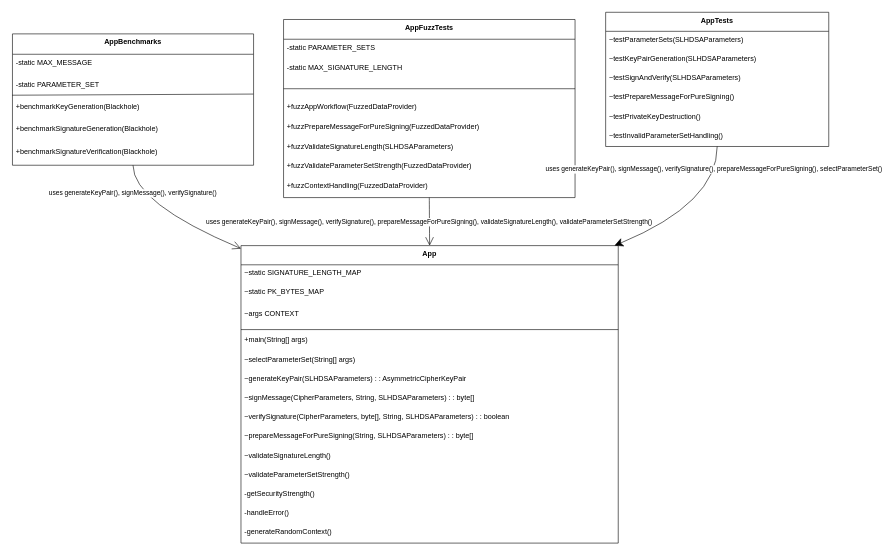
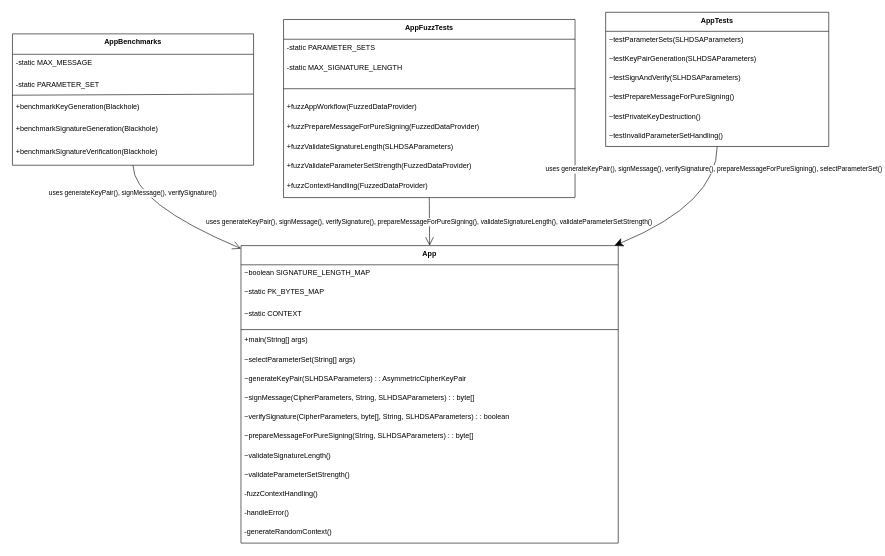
- <mxCell id="3" value="~static SIGNATURE_LENGTH_MAP" style="text;strokeColor=none;fillColor=none;align=left;verticalAlign=top;spacingLeft=4;spacingRight=4;overflow=hidden;rotatable=0;points=[[0,0.5],[1,0.5]];portConstraint=eastwest;" vertex="1" parent="2"><mxGeometry y="32" width="629" height="32" as="geometry" /></mxCell>
+ <mxCell id="3" value="~boolean SIGNATURE_LENGTH_MAP" style="text;strokeColor=none;fillColor=none;align=left;verticalAlign=top;spacingLeft=4;spacingRight=4;overflow=hidden;rotatable=0;points=[[0,0.5],[1,0.5]];portConstraint=eastwest;" vertex="1" parent="2"><mxGeometry y="32" width="629" height="32" as="geometry" /></mxCell>
- <mxCell id="5" value="~args CONTEXT" style="text;strokeColor=none;fillColor=none;align=left;verticalAlign=top;spacingLeft=4;spacingRight=4;overflow=hidden;rotatable=0;points=[[0,0.5],[1,0.5]];portConstraint=eastwest;" vertex="1" parent="2"><mxGeometry y="100" width="629" height="36" as="geometry" /></mxCell>
+ <mxCell id="5" value="~static CONTEXT" style="text;strokeColor=none;fillColor=none;align=left;verticalAlign=top;spacingLeft=4;spacingRight=4;overflow=hidden;rotatable=0;points=[[0,0.5],[1,0.5]];portConstraint=eastwest;" vertex="1" parent="2"><mxGeometry y="100" width="629" height="36" as="geometry" /></mxCell>
- <mxCell id="15" value="-getSecurityStrength()" style="text;strokeColor=none;fillColor=none;align=left;verticalAlign=top;spacingLeft=4;spacingRight=4;overflow=hidden;rotatable=0;points=[[0,0.5],[1,0.5]];portConstraint=eastwest;" vertex="1" parent="2"><mxGeometry y="400" width="629" height="32" as="geometry" /></mxCell>
+ <mxCell id="15" value="-fuzzContextHandling()" style="text;strokeColor=none;fillColor=none;align=left;verticalAlign=top;spacingLeft=4;spacingRight=4;overflow=hidden;rotatable=0;points=[[0,0.5],[1,0.5]];portConstraint=eastwest;" vertex="1" parent="2"><mxGeometry y="400" width="629" height="32" as="geometry" /></mxCell>
